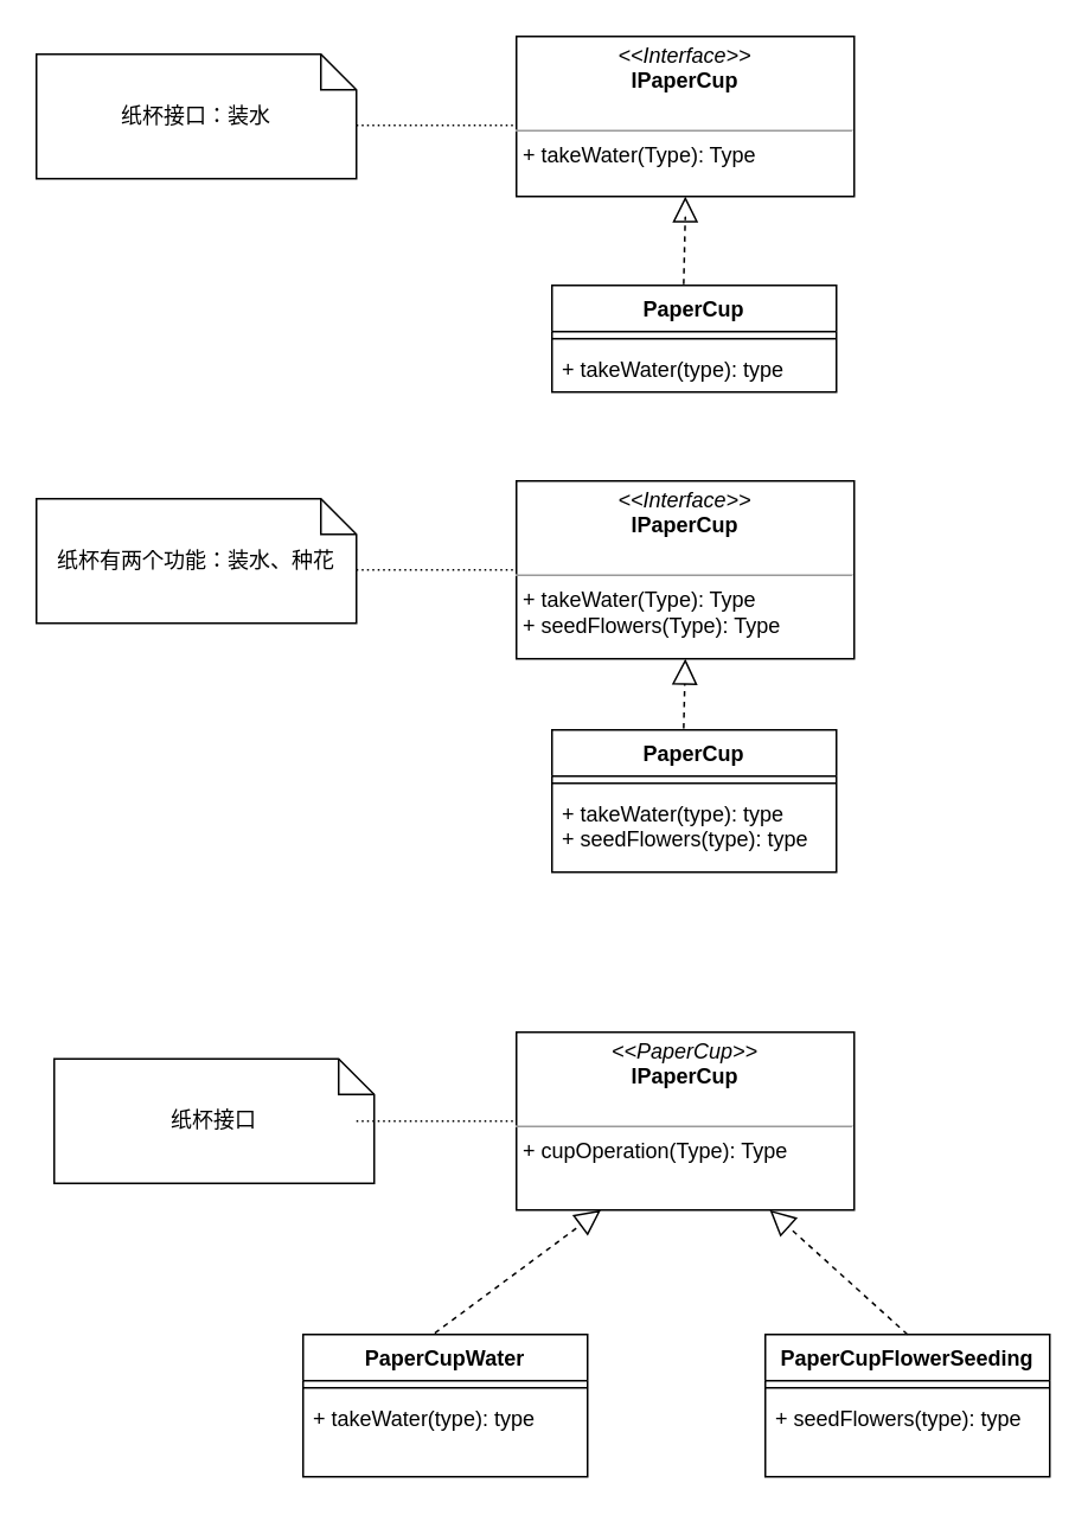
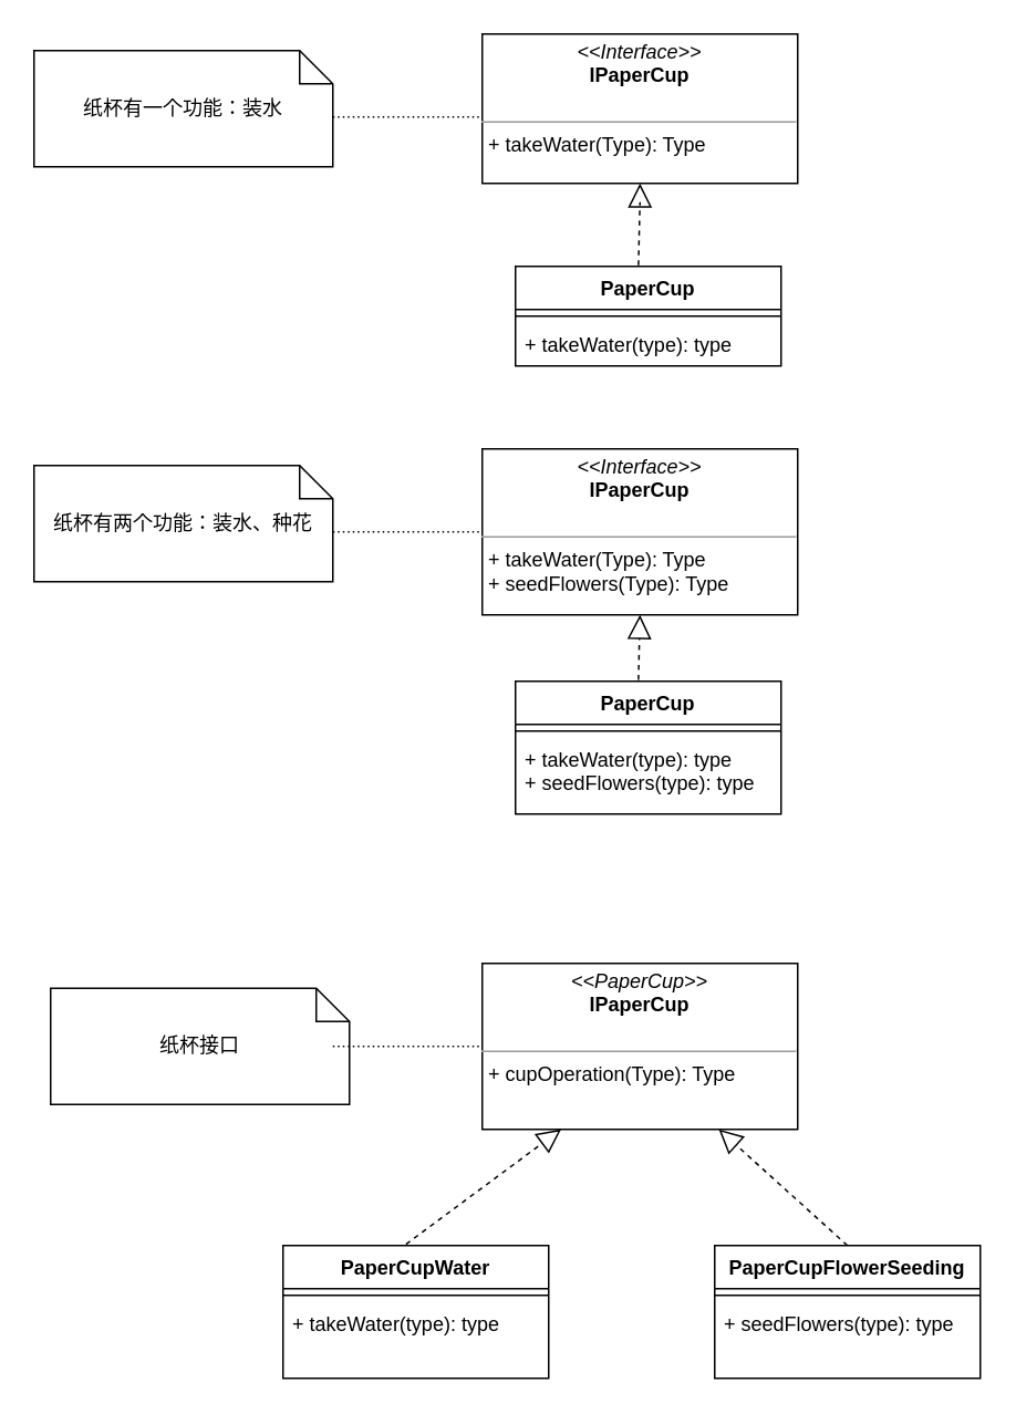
- <mxCell id="3" value="纸杯接口：装水" style="shape=note;size=20;whiteSpace=wrap;html=1;" vertex="1" parent="1"><mxGeometry x="20" y="30" width="180" height="70" as="geometry" /></mxCell>
+ <mxCell id="3" value="纸杯有一个功能：装水" style="shape=note;size=20;whiteSpace=wrap;html=1;" vertex="1" parent="1"><mxGeometry x="20" y="30" width="180" height="70" as="geometry" /></mxCell>
